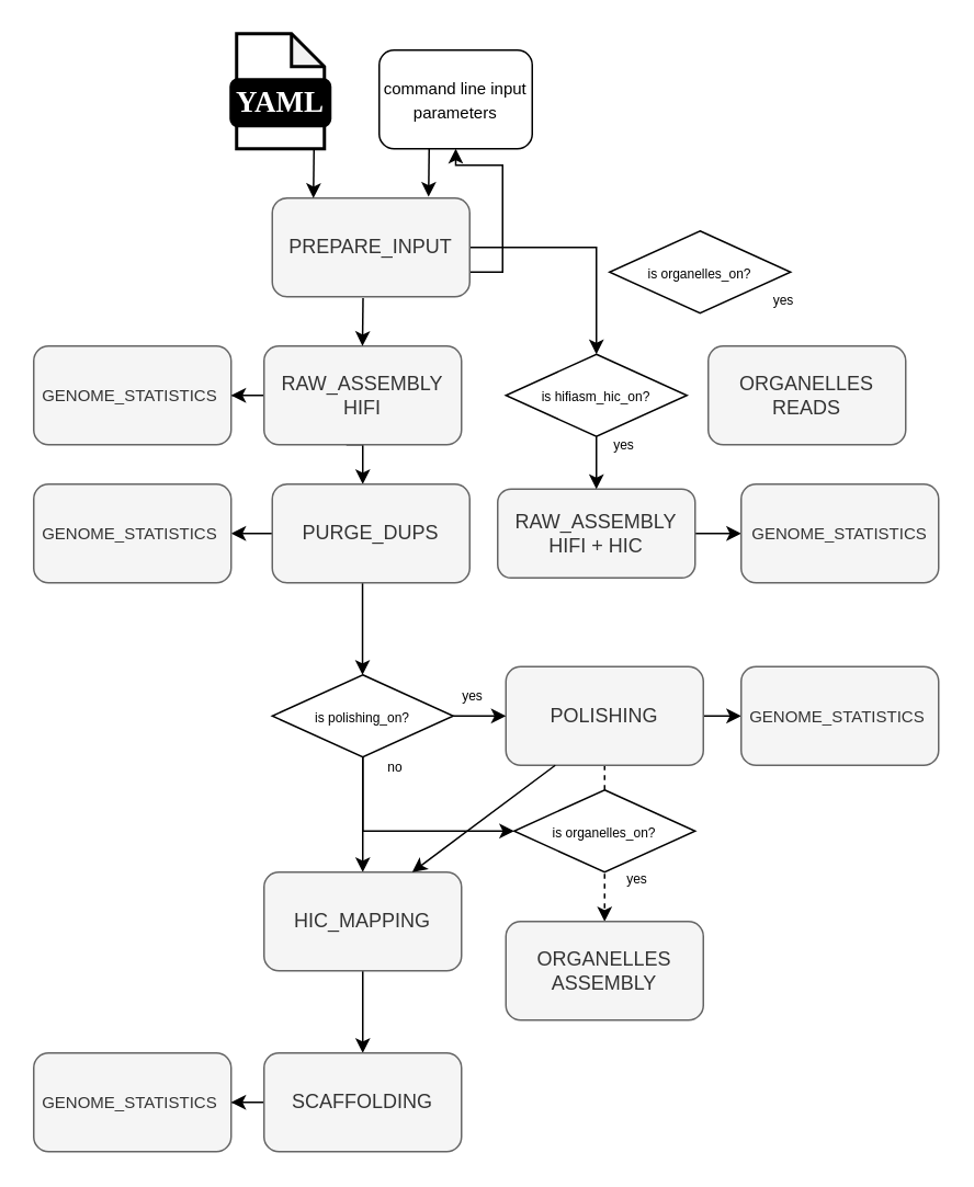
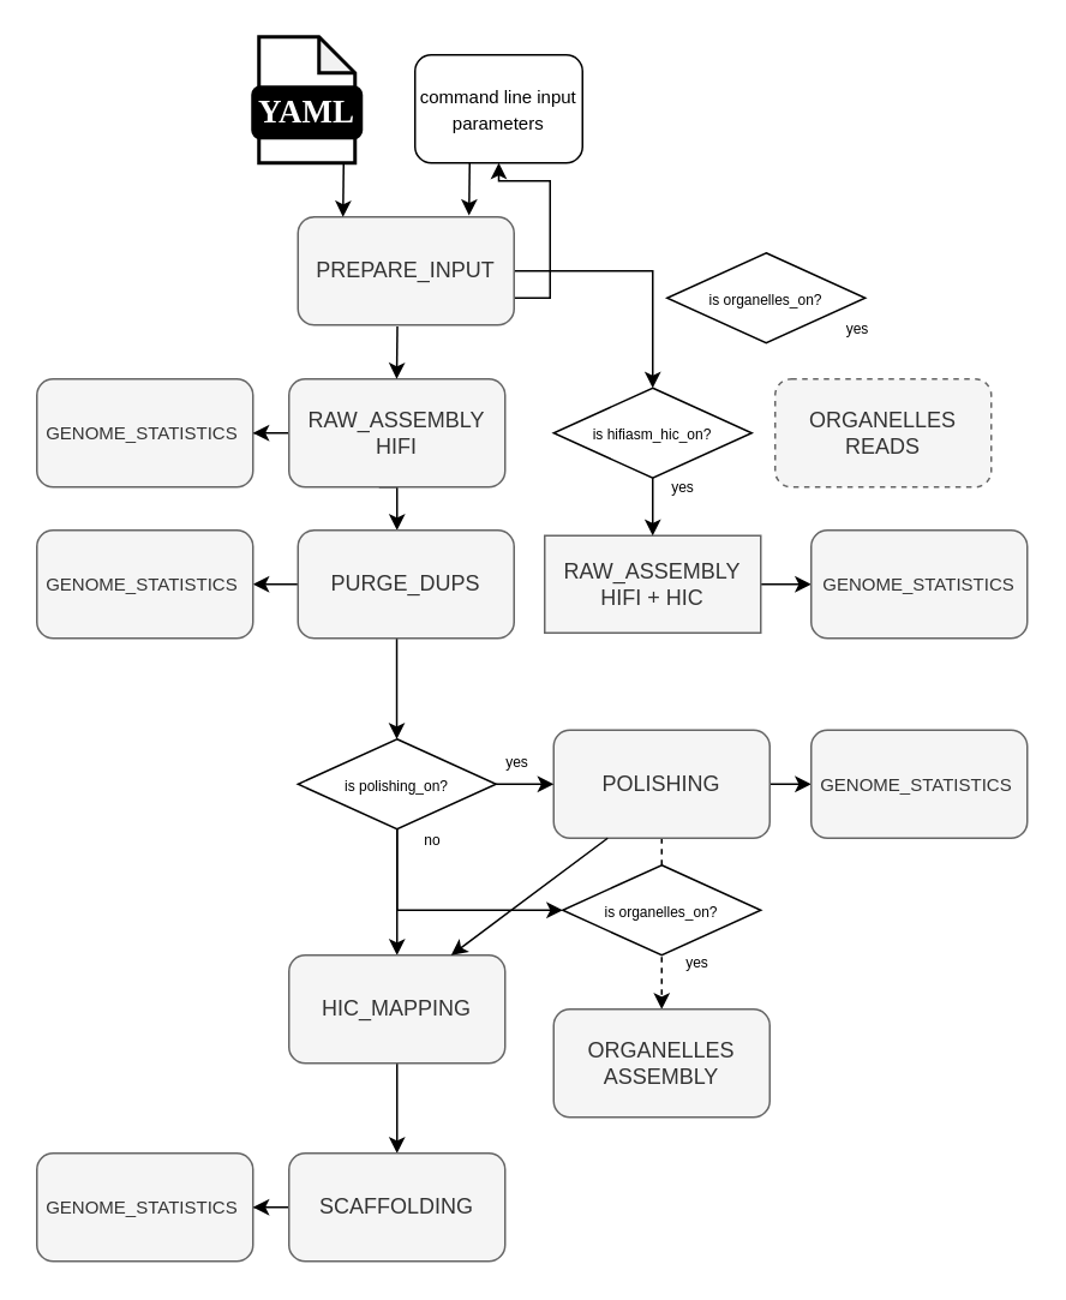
- <mxCell id="16" value="ORGANELLES READS" style="rounded=1;whiteSpace=wrap;html=1;fillColor=#f5f5f5;fontColor=#333333;strokeColor=#666666;" parent="1" vertex="1"><mxGeometry x="430" y="210" width="120" height="60" as="geometry" /></mxCell>
+ <mxCell id="16" value="ORGANELLES READS" style="rounded=1;whiteSpace=wrap;html=1;fillColor=#f5f5f5;fontColor=#333333;strokeColor=#666666;dashed=1;" parent="1" vertex="1"><mxGeometry x="430" y="210" width="120" height="60" as="geometry" /></mxCell>
- <mxCell id="36" value="RAW_ASSEMBLY HIFI + HIC" style="rounded=1;whiteSpace=wrap;html=1;fillColor=#f5f5f5;fontColor=#333333;strokeColor=#666666;" parent="1" vertex="1"><mxGeometry x="302" y="297" width="120" height="54" as="geometry" /></mxCell>
+ <mxCell id="36" value="RAW_ASSEMBLY HIFI + HIC" style="whiteSpace=wrap;html=1;fillColor=#f5f5f5;fontColor=#333333;strokeColor=#666666;rounded=0;" parent="1" vertex="1"><mxGeometry x="302" y="297" width="120" height="54" as="geometry" /></mxCell>
